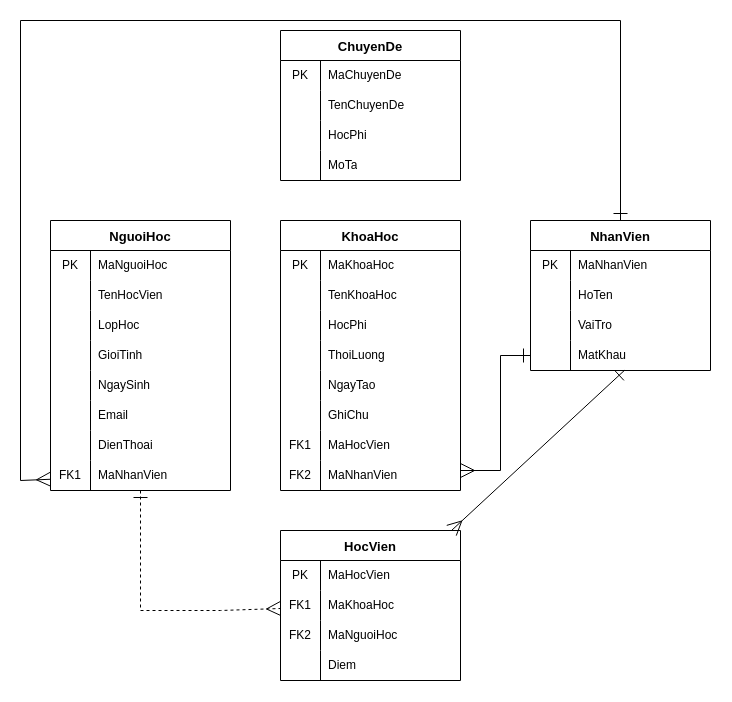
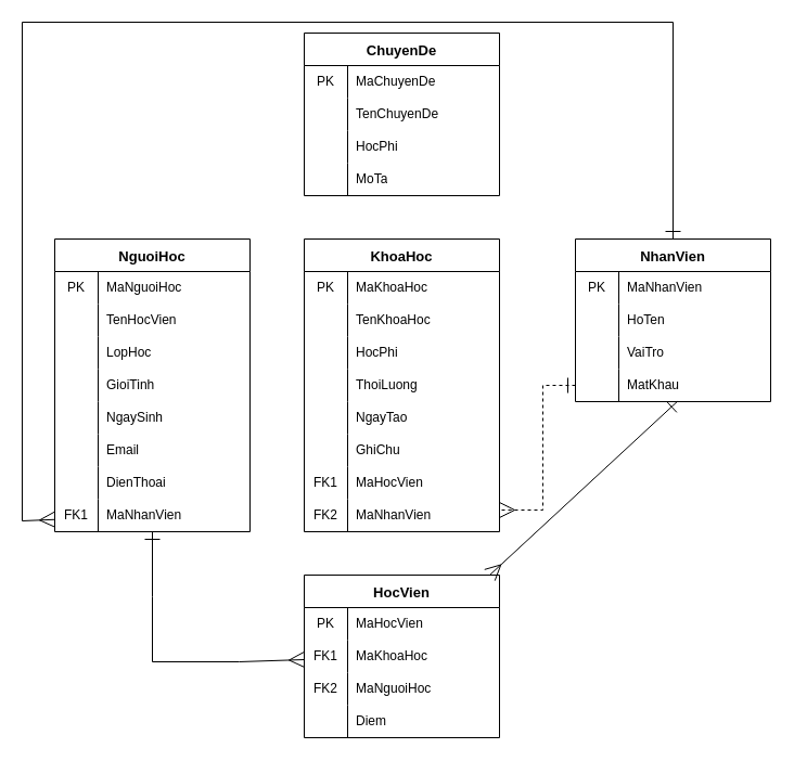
- <mxCell id="92" value="" style="endArrow=ERmany;html=1;rounded=0;fontSize=13;startArrow=ERone;startFill=0;strokeWidth=1;endFill=0;edgeStyle=orthogonalEdgeStyle;endSize=12;startSize=12;" parent="1" source="78" target="53" edge="1"><mxGeometry width="50" height="50" relative="1" as="geometry"><mxPoint x="250" y="415" as="sourcePoint" /><mxPoint x="530" y="415" as="targetPoint" /><Array as="points"><mxPoint x="500" y="355" /><mxPoint x="500" y="470" /></Array></mxGeometry></mxCell>
+ <mxCell id="92" value="" style="endArrow=ERmany;html=1;rounded=0;fontSize=13;startArrow=ERone;startFill=0;strokeWidth=1;endFill=0;edgeStyle=orthogonalEdgeStyle;endSize=12;startSize=12;dashed=1;" parent="1" source="78" target="53" edge="1"><mxGeometry width="50" height="50" relative="1" as="geometry"><mxPoint x="250" y="415" as="sourcePoint" /><mxPoint x="530" y="415" as="targetPoint" /><Array as="points"><mxPoint x="500" y="355" /><mxPoint x="500" y="470" /></Array></mxGeometry></mxCell>
- <mxCell id="94" value="" style="endArrow=ERmany;html=1;rounded=0;fontSize=13;startArrow=ERone;startFill=0;strokeWidth=1;endFill=0;endSize=12;startSize=12;dashed=1;" parent="1" source="15" target="2" edge="1"><mxGeometry width="50" height="50" relative="1" as="geometry"><mxPoint x="270" y="435" as="sourcePoint" /><mxPoint x="550" y="435" as="targetPoint" /><Array as="points"><mxPoint x="140" y="550" /><mxPoint x="140" y="610" /><mxPoint x="220" y="610" /></Array></mxGeometry></mxCell>
+ <mxCell id="94" value="" style="endArrow=ERmany;html=1;rounded=0;fontSize=13;startArrow=ERone;startFill=0;strokeWidth=1;endFill=0;endSize=12;startSize=12;" parent="1" source="15" target="2" edge="1"><mxGeometry width="50" height="50" relative="1" as="geometry"><mxPoint x="270" y="435" as="sourcePoint" /><mxPoint x="550" y="435" as="targetPoint" /><Array as="points"><mxPoint x="140" y="550" /><mxPoint x="140" y="610" /><mxPoint x="220" y="610" /></Array></mxGeometry></mxCell>
